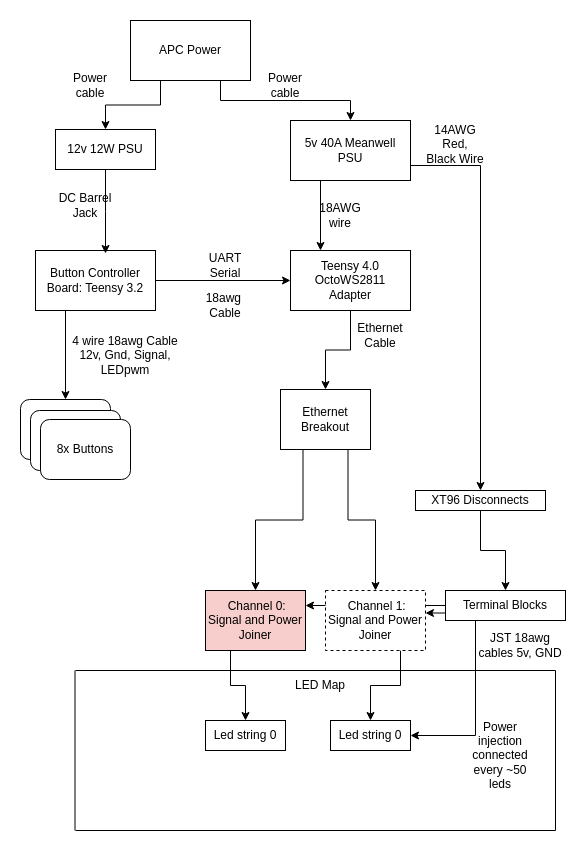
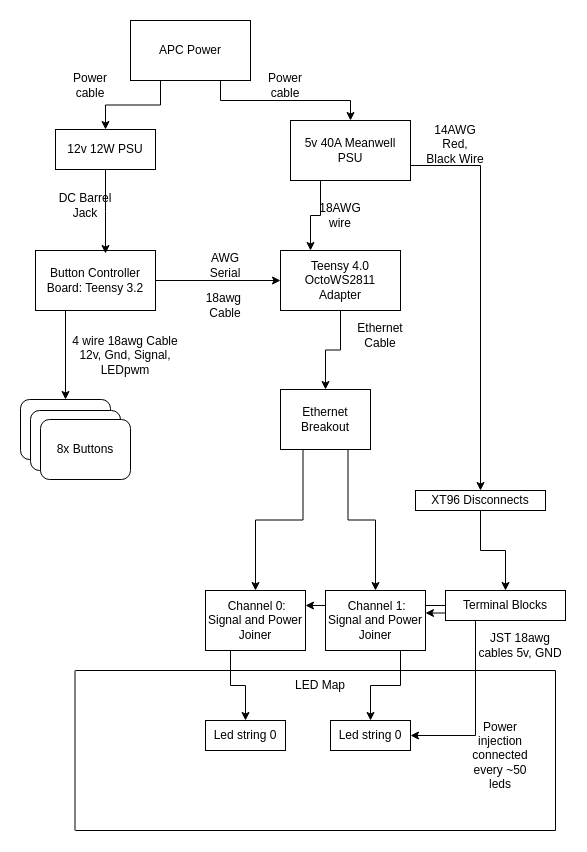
- <mxCell id="12" value="UART Serial" style="text;html=1;strokeColor=none;fillColor=none;align=center;verticalAlign=middle;whiteSpace=wrap;rounded=0;" vertex="1" parent="1"><mxGeometry x="195" y="250" width="60" height="30" as="geometry" /></mxCell>
+ <mxCell id="12" value="AWG Serial" style="text;html=1;strokeColor=none;fillColor=none;align=center;verticalAlign=middle;whiteSpace=wrap;rounded=0;" vertex="1" parent="1"><mxGeometry x="195" y="250" width="60" height="30" as="geometry" /></mxCell>
- <mxCell id="3" value="Teensy 4.0&lt;br&gt;OctoWS2811&lt;br&gt;Adapter" style="rounded=0;whiteSpace=wrap;html=1;" parent="1" vertex="1"><mxGeometry x="290" y="250" width="120" height="60" as="geometry" /></mxCell>
+ <mxCell id="3" value="Teensy 4.0&lt;br&gt;OctoWS2811&lt;br&gt;Adapter" style="rounded=0;whiteSpace=wrap;html=1;" parent="1" vertex="1"><mxGeometry x="280" y="250" width="120" height="60" as="geometry" /></mxCell>
- <mxCell id="27" value="&amp;nbsp;Channel 0: Signal and Power Joiner" style="rounded=0;whiteSpace=wrap;html=1;fillColor=#f8cecc;" vertex="1" parent="1"><mxGeometry x="205" y="590" width="100" height="60" as="geometry" /></mxCell>
+ <mxCell id="27" value="&amp;nbsp;Channel 0: Signal and Power Joiner" style="rounded=0;whiteSpace=wrap;html=1;" vertex="1" parent="1"><mxGeometry x="205" y="590" width="100" height="60" as="geometry" /></mxCell>
- <mxCell id="25" value="&amp;nbsp;Channel 1: Signal and Power Joiner" style="rounded=0;whiteSpace=wrap;html=1;dashed=1;" vertex="1" parent="1"><mxGeometry x="325" y="590" width="100" height="60" as="geometry" /></mxCell>
+ <mxCell id="25" value="&amp;nbsp;Channel 1: Signal and Power Joiner" style="rounded=0;whiteSpace=wrap;html=1;" vertex="1" parent="1"><mxGeometry x="325" y="590" width="100" height="60" as="geometry" /></mxCell>
